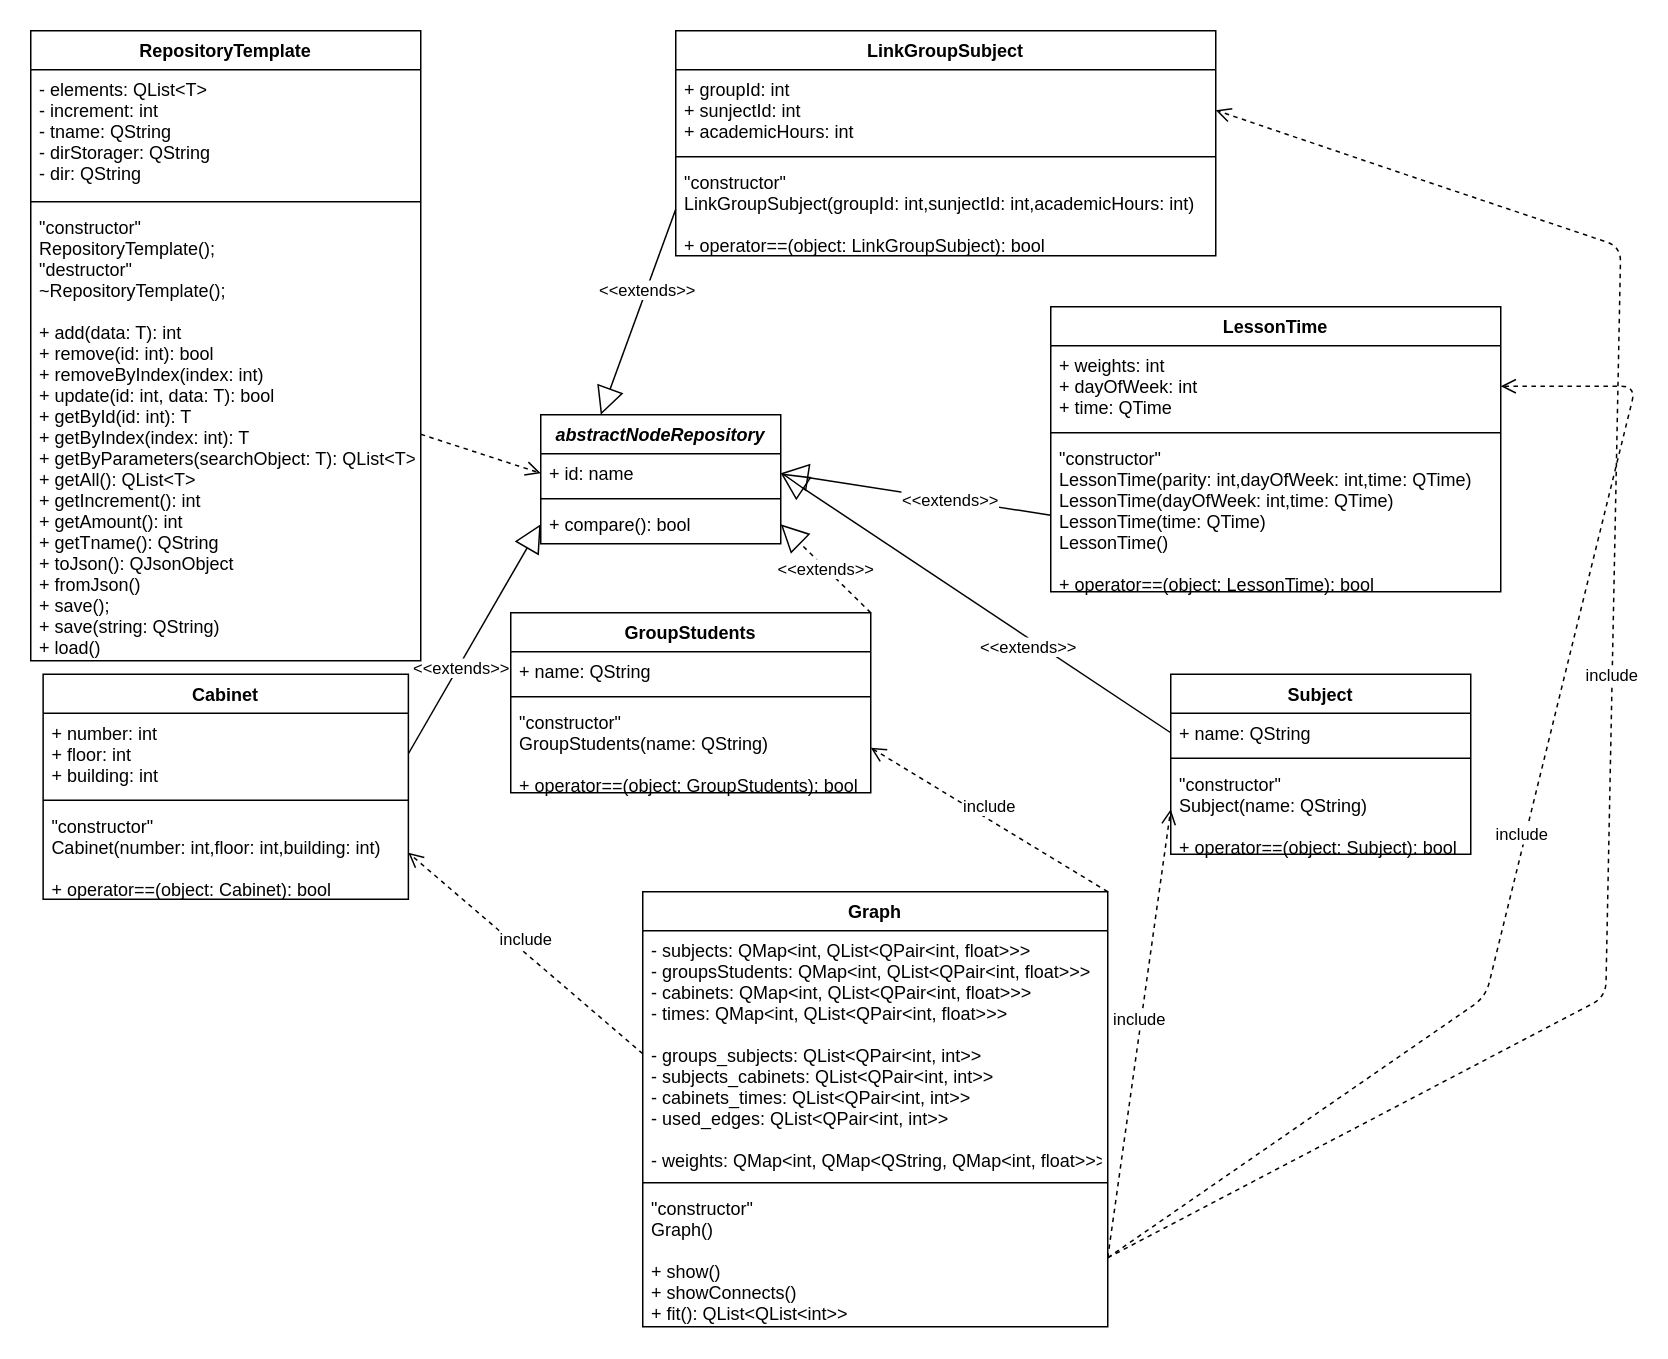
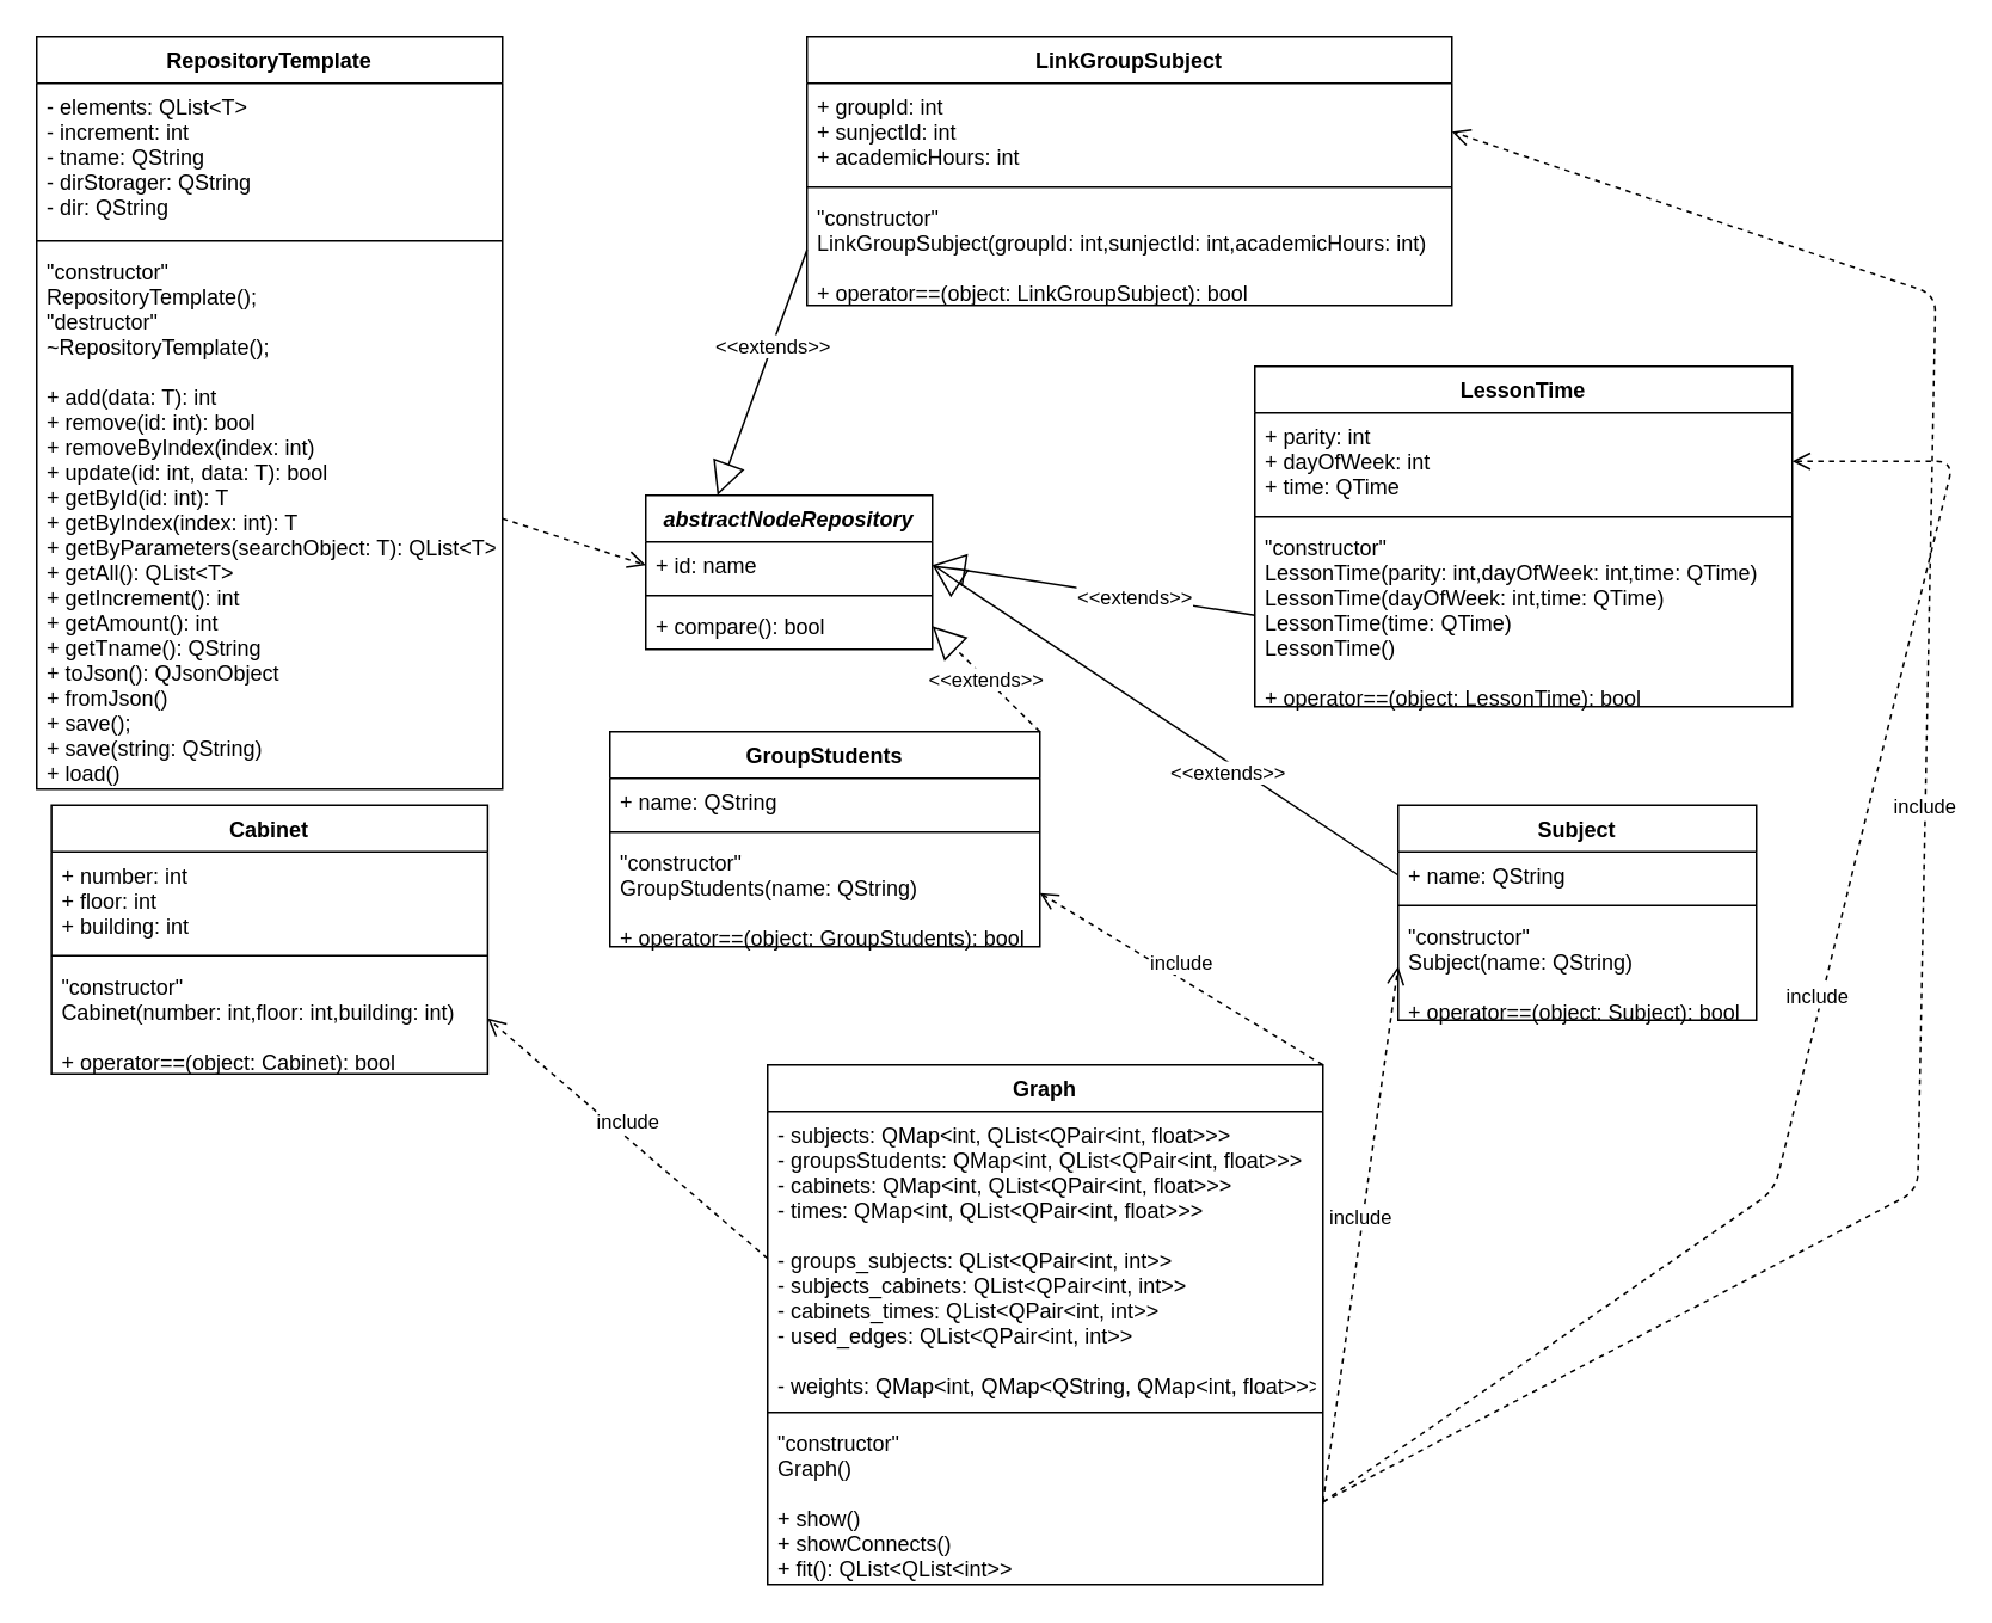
- <mxCell id="17" value="+ weights: int&#10;+ dayOfWeek: int&#10;+ time: QTime" style="text;strokeColor=none;fillColor=none;align=left;verticalAlign=top;spacingLeft=4;spacingRight=4;overflow=hidden;rotatable=0;points=[[0,0.5],[1,0.5]];portConstraint=eastwest;" parent="16" vertex="1"><mxGeometry y="26" width="300" height="54" as="geometry" /></mxCell>
+ <mxCell id="17" value="+ parity: int&#10;+ dayOfWeek: int&#10;+ time: QTime" style="text;strokeColor=none;fillColor=none;align=left;verticalAlign=top;spacingLeft=4;spacingRight=4;overflow=hidden;rotatable=0;points=[[0,0.5],[1,0.5]];portConstraint=eastwest;" parent="16" vertex="1"><mxGeometry y="26" width="300" height="54" as="geometry" /></mxCell>
- <mxCell id="4" value="" style="endArrow=block;endSize=16;endFill=0;html=1;exitX=1;exitY=0.5;exitDx=0;exitDy=0;entryX=0;entryY=0.5;entryDx=0;entryDy=0;" parent="1" source="46" target="31" edge="1"><mxGeometry width="160" relative="1" as="geometry"><mxPoint x="389.75" y="134" as="sourcePoint" /><mxPoint x="330" y="364" as="targetPoint" /></mxGeometry></mxCell>
- <mxCell id="5" value="&amp;lt;&amp;lt;extends&amp;gt;&amp;gt;" style="edgeLabel;html=1;align=center;verticalAlign=middle;resizable=0;points=[];" vertex="1" connectable="0" parent="4"><mxGeometry x="-0.242" y="-2" relative="1" as="geometry"><mxPoint as="offset" /></mxGeometry></mxCell>
